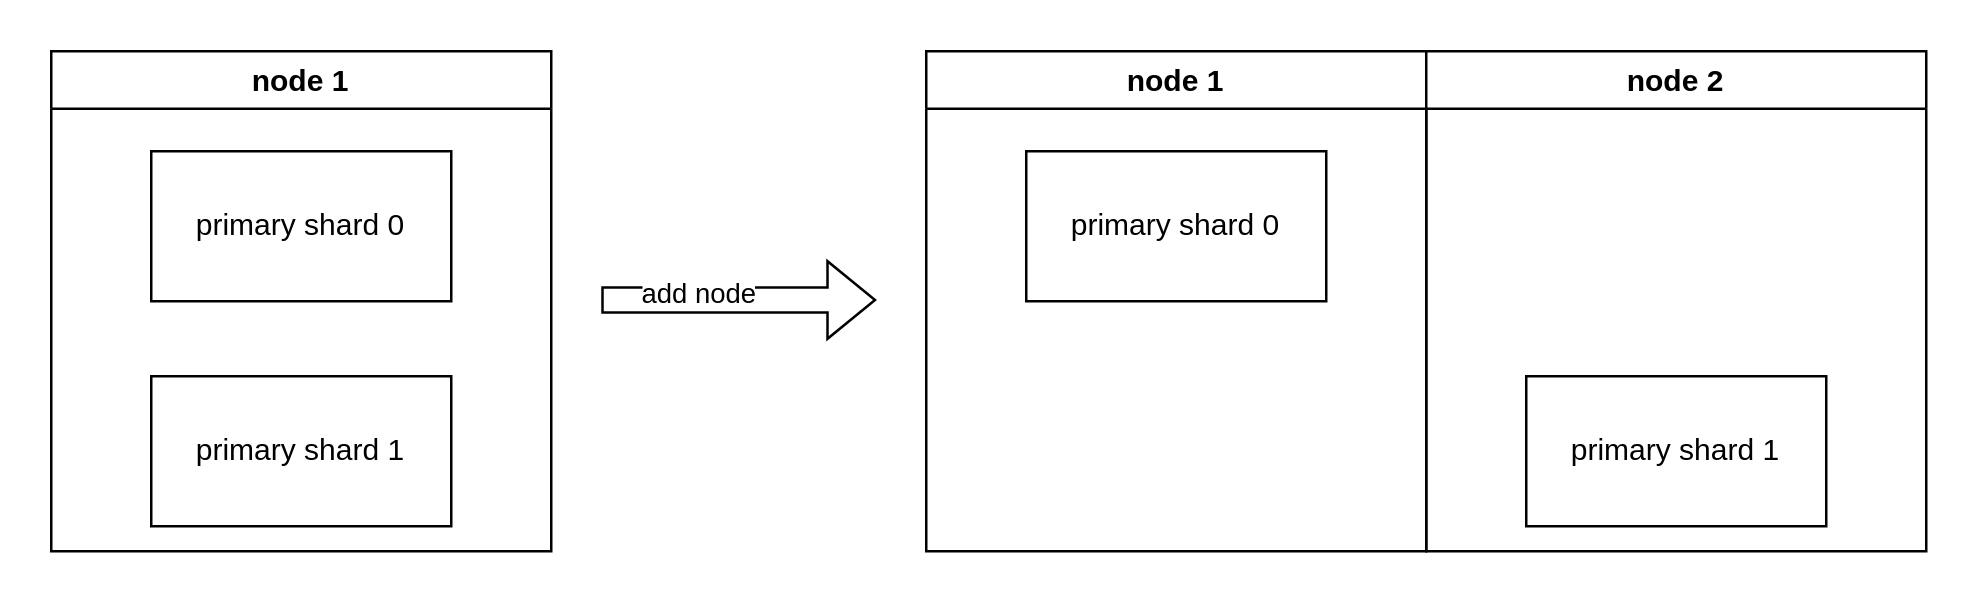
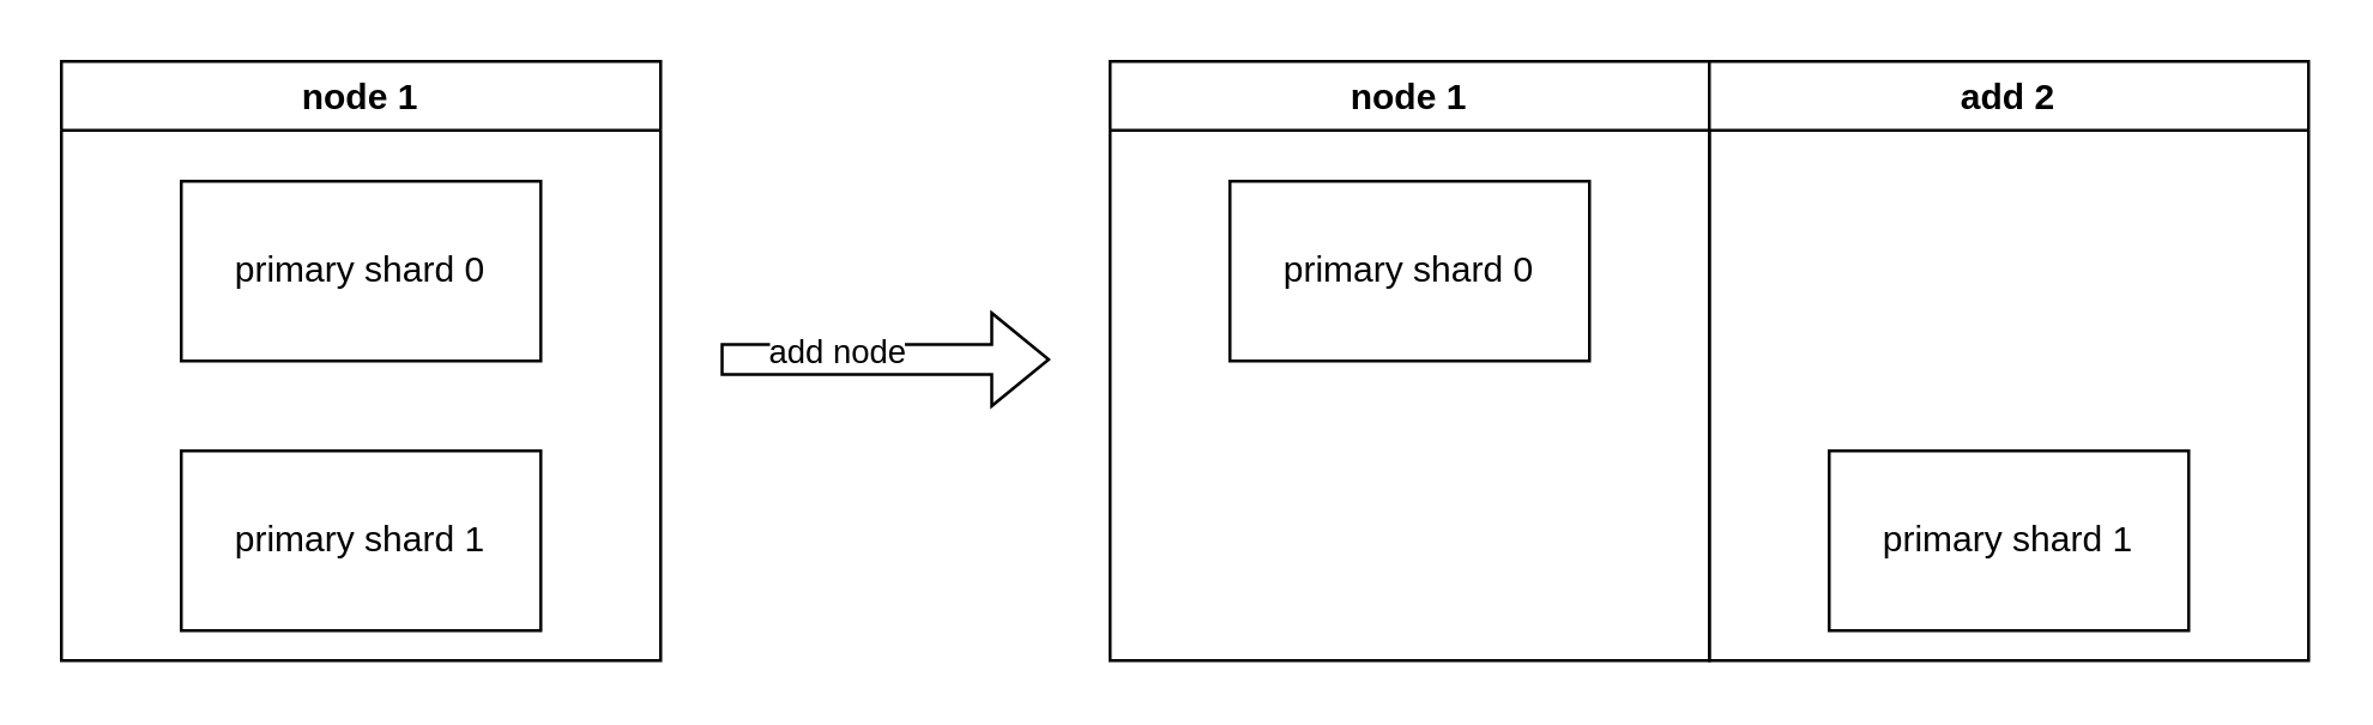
- <mxCell id="9" value="node 2" style="swimlane;" vertex="1" parent="1"><mxGeometry x="570" y="20" width="200" height="200" as="geometry" /></mxCell>
+ <mxCell id="9" value="add 2" style="swimlane;" vertex="1" parent="1"><mxGeometry x="570" y="20" width="200" height="200" as="geometry" /></mxCell>
